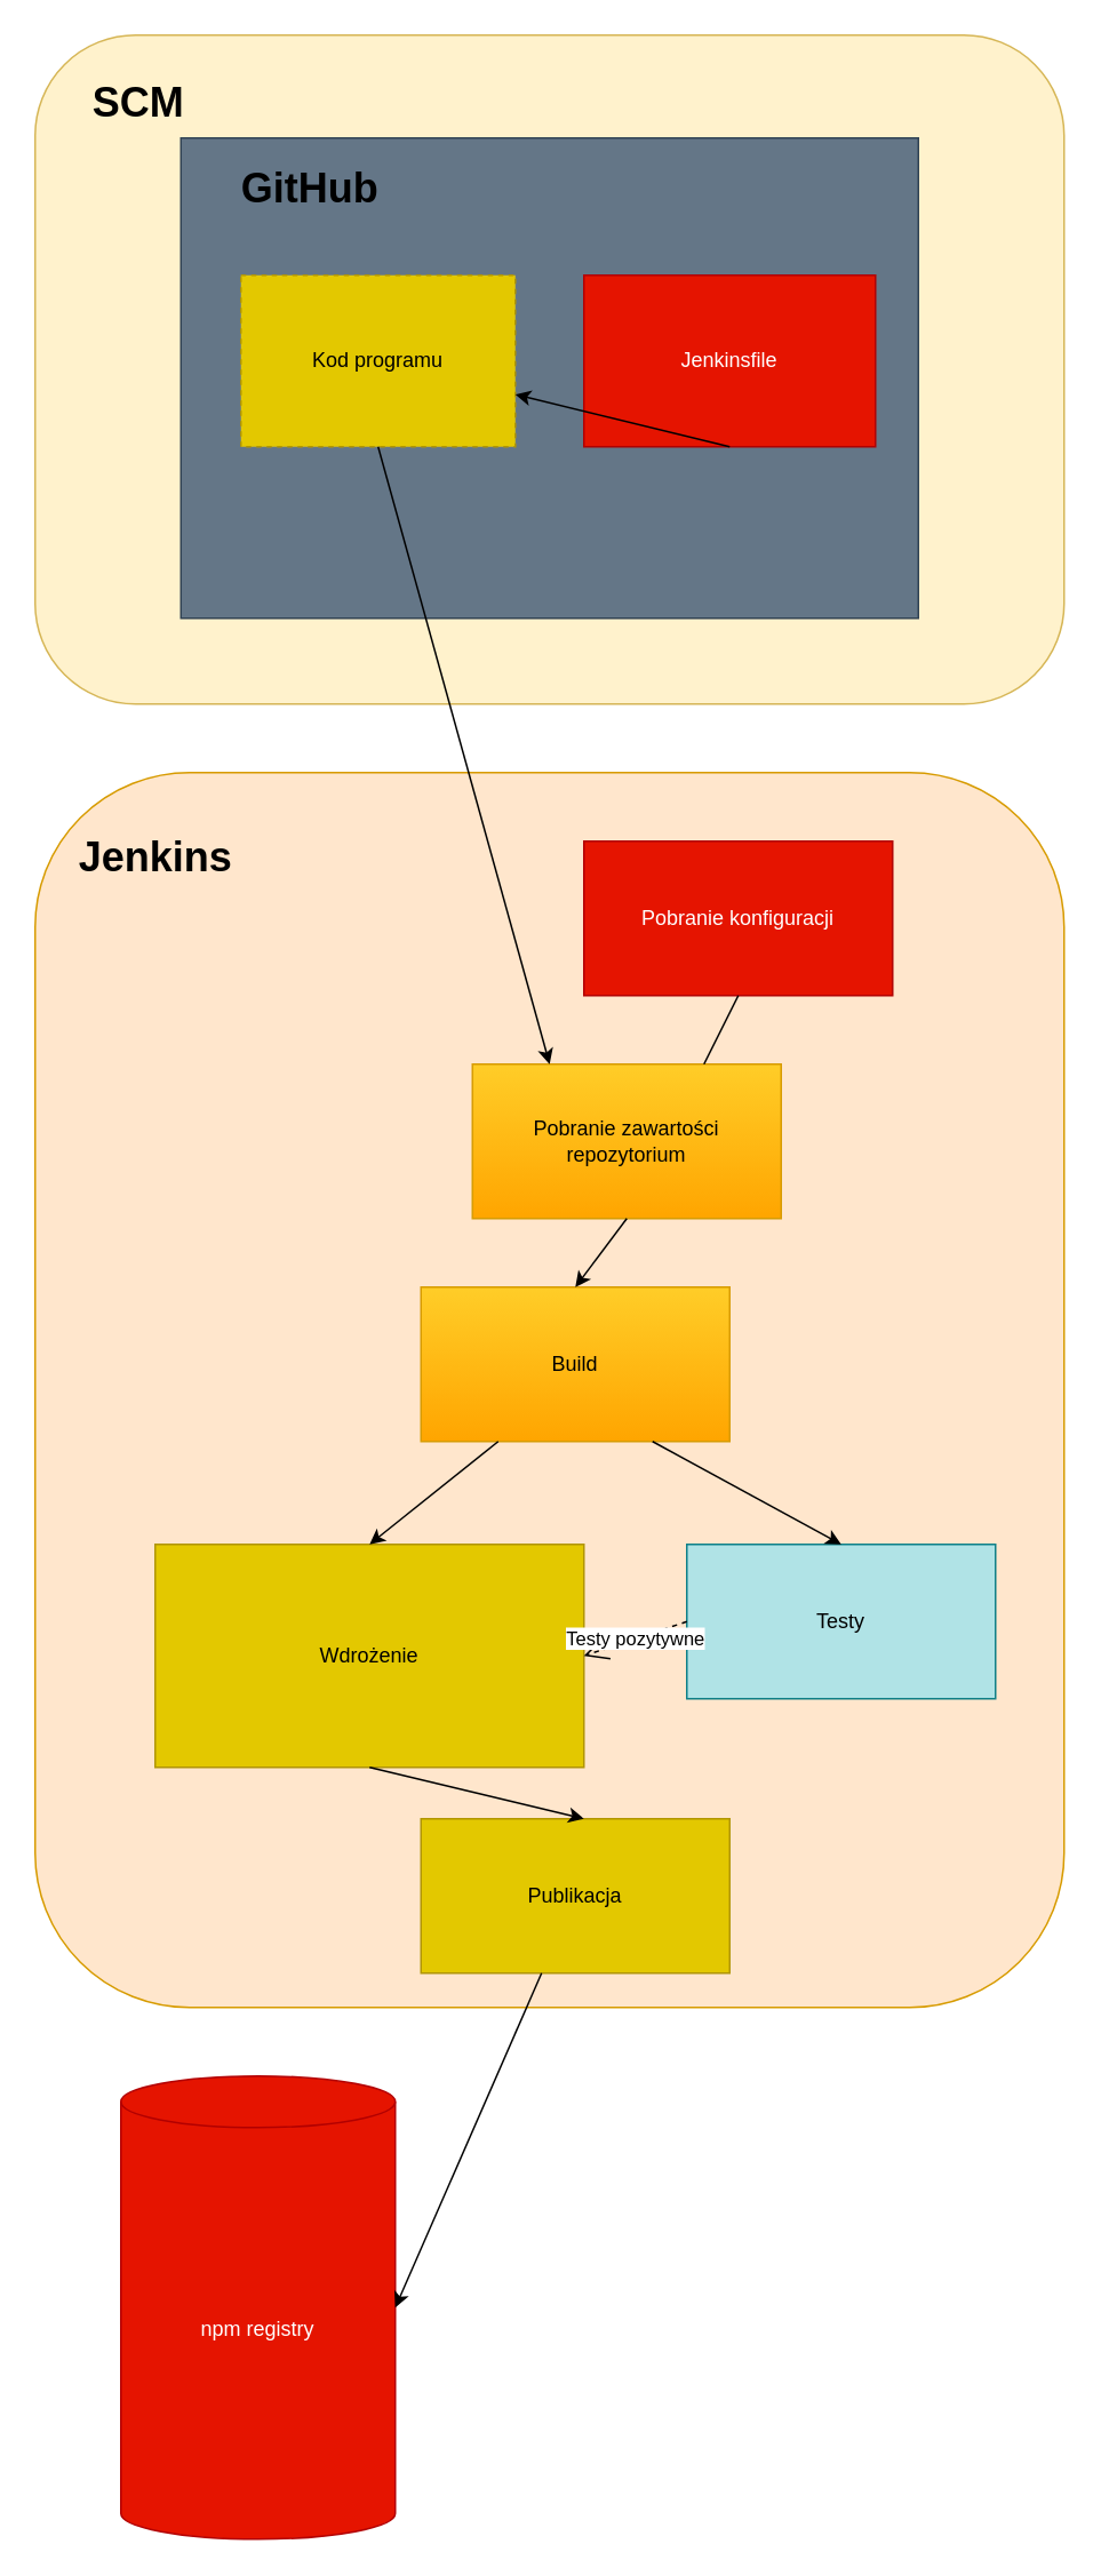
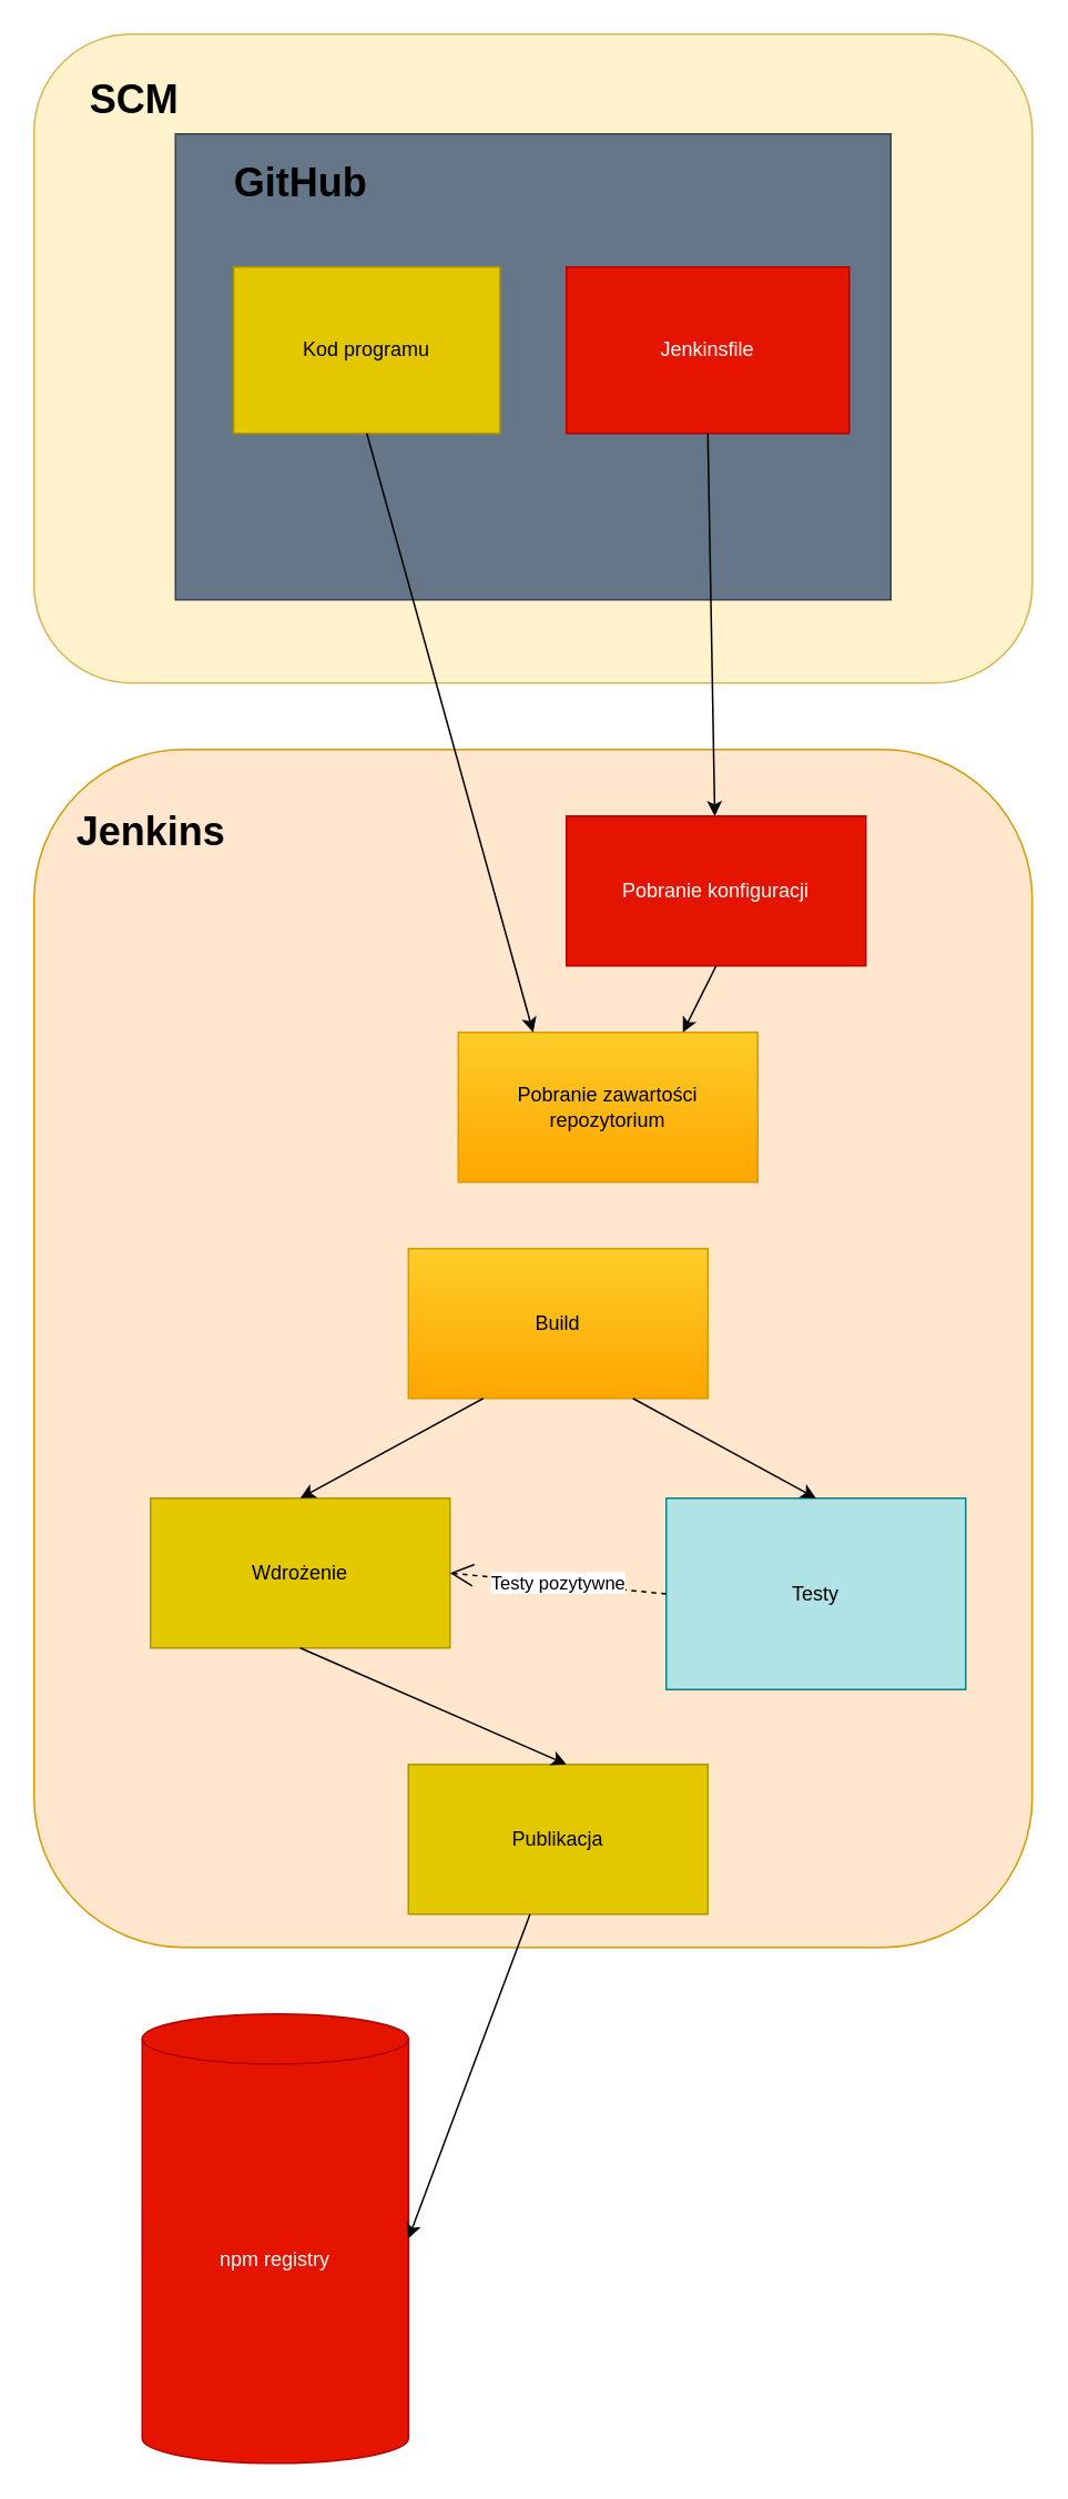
- <mxCell id="6" value="Kod programu" style="rounded=0;whiteSpace=wrap;html=1;fillColor=#e3c800;strokeColor=#B09500;fontColor=#000000;dashed=1;" vertex="1" parent="1"><mxGeometry x="140" y="160" width="160" height="100" as="geometry" /></mxCell>
+ <mxCell id="6" value="Kod programu" style="rounded=0;whiteSpace=wrap;html=1;fillColor=#e3c800;strokeColor=#B09500;fontColor=#000000;" vertex="1" parent="1"><mxGeometry x="140" y="160" width="160" height="100" as="geometry" /></mxCell>
- <mxCell id="15" value="" style="endArrow=classic;html=1;rounded=0;exitX=0.5;exitY=1;exitDx=0;exitDy=0;" edge="1" parent="1" source="7" target="6"><mxGeometry width="50" height="50" relative="1" as="geometry"><mxPoint x="290" y="510" as="sourcePoint" /><mxPoint x="340" y="460" as="targetPoint" /></mxGeometry></mxCell>
+ <mxCell id="15" value="" style="endArrow=classic;html=1;rounded=0;exitX=0.5;exitY=1;exitDx=0;exitDy=0;" edge="1" parent="1" source="7" target="11"><mxGeometry width="50" height="50" relative="1" as="geometry"><mxPoint x="290" y="510" as="sourcePoint" /><mxPoint x="340" y="460" as="targetPoint" /></mxGeometry></mxCell>
- <mxCell id="13" value="" style="endArrow=none;html=1;rounded=0;exitX=0.5;exitY=1;exitDx=0;exitDy=0;entryX=0.75;entryY=0;entryDx=0;entryDy=0;" edge="1" parent="1" source="11" target="12"><mxGeometry width="50" height="50" relative="1" as="geometry"><mxPoint x="290" y="510" as="sourcePoint" /><mxPoint x="340" y="460" as="targetPoint" /></mxGeometry></mxCell>
+ <mxCell id="13" value="" style="endArrow=classic;html=1;rounded=0;exitX=0.5;exitY=1;exitDx=0;exitDy=0;entryX=0.75;entryY=0;entryDx=0;entryDy=0;" edge="1" parent="1" source="11" target="12"><mxGeometry width="50" height="50" relative="1" as="geometry"><mxPoint x="290" y="510" as="sourcePoint" /><mxPoint x="340" y="460" as="targetPoint" /></mxGeometry></mxCell>
- <mxCell id="20" value="" style="endArrow=classic;html=1;rounded=0;exitX=0.5;exitY=1;exitDx=0;exitDy=0;entryX=0.5;entryY=0;entryDx=0;entryDy=0;" edge="1" parent="1" source="12" target="16"><mxGeometry width="50" height="50" relative="1" as="geometry"><mxPoint x="290" y="810" as="sourcePoint" /><mxPoint x="340" y="760" as="targetPoint" /></mxGeometry></mxCell>
- <mxCell id="17" value="Testy" style="rounded=0;whiteSpace=wrap;html=1;fillColor=#b0e3e6;strokeColor=#0e8088;" vertex="1" parent="1"><mxGeometry x="400" y="900" width="180" height="90" as="geometry" /></mxCell>
+ <mxCell id="17" value="Testy" style="rounded=0;whiteSpace=wrap;html=1;fillColor=#b0e3e6;strokeColor=#0e8088;" vertex="1" parent="1"><mxGeometry x="400" y="900" width="180" height="115" as="geometry" /></mxCell>
- <mxCell id="18" value="Wdrożenie" style="rounded=0;whiteSpace=wrap;html=1;fillColor=#e3c800;strokeColor=#B09500;fontColor=#000000;" vertex="1" parent="1"><mxGeometry x="90" y="900" width="250" height="130" as="geometry" /></mxCell>
+ <mxCell id="18" value="Wdrożenie" style="rounded=0;whiteSpace=wrap;html=1;fillColor=#e3c800;strokeColor=#B09500;fontColor=#000000;" vertex="1" parent="1"><mxGeometry x="90" y="900" width="180" height="90" as="geometry" /></mxCell>
- <mxCell id="25" value="npm registry" style="shape=cylinder3;whiteSpace=wrap;html=1;boundedLbl=1;backgroundOutline=1;size=15;fillColor=#e51400;fontColor=#ffffff;strokeColor=#B20000;" vertex="1" parent="1"><mxGeometry x="70" y="1210" width="160" height="270" as="geometry" /></mxCell>
+ <mxCell id="25" value="npm registry" style="shape=cylinder3;whiteSpace=wrap;html=1;boundedLbl=1;backgroundOutline=1;size=15;fillColor=#e51400;fontColor=#ffffff;strokeColor=#B20000;" vertex="1" parent="1"><mxGeometry x="85" y="1210" width="160" height="270" as="geometry" /></mxCell>
